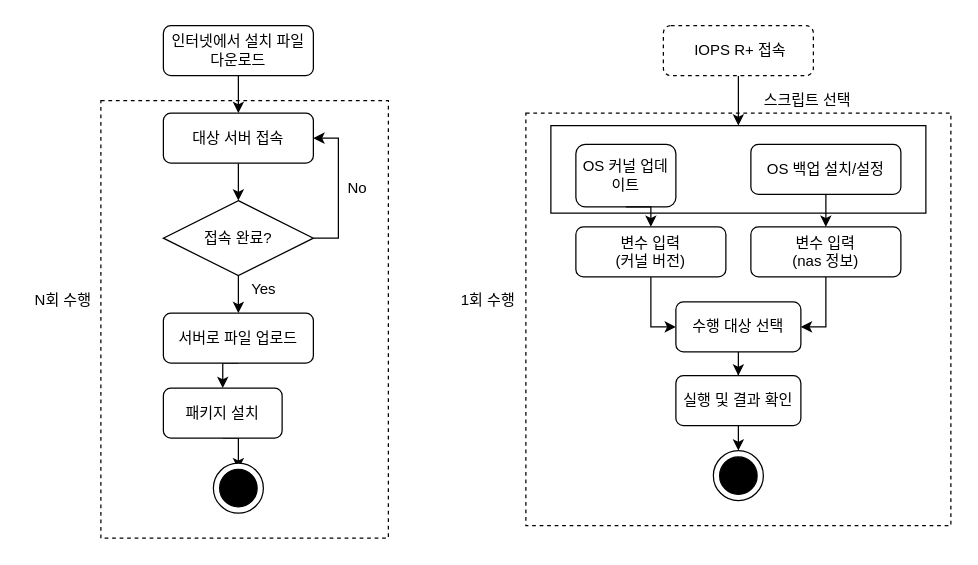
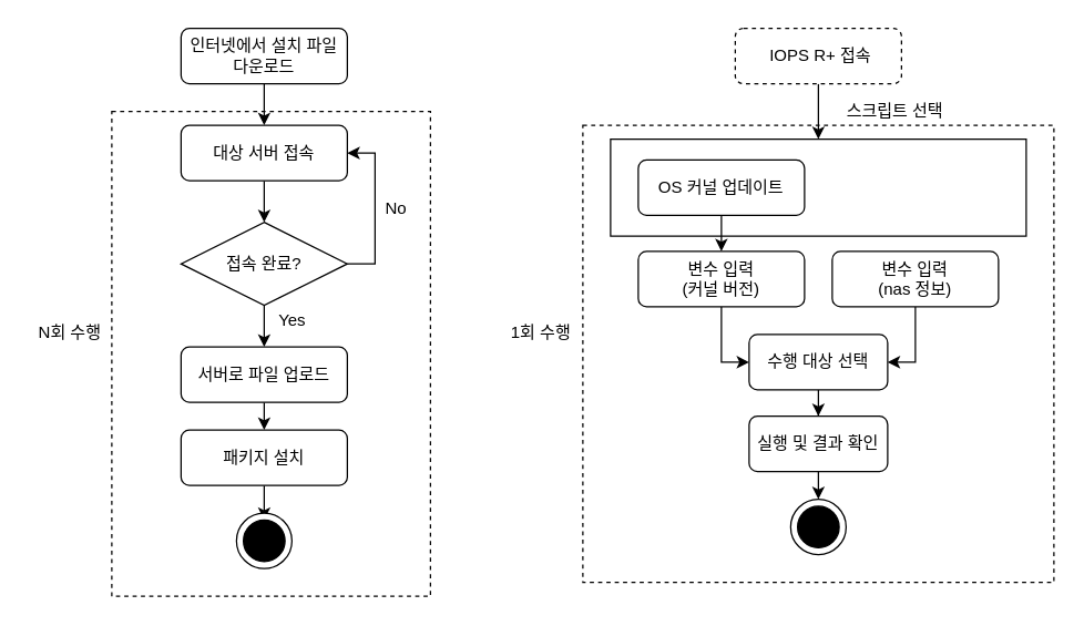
- <mxCell id="26" value="OS 백업 설치/설정" style="rounded=1;whiteSpace=wrap;html=1;fontSize=12;glass=0;strokeWidth=1;shadow=0;" vertex="1" parent="23"><mxGeometry x="160" y="15" width="120" height="40" as="geometry" /></mxCell>
- <mxCell id="25" value="OS 커널 업데이트" style="rounded=1;whiteSpace=wrap;html=1;fontSize=12;glass=0;strokeWidth=1;shadow=0;" vertex="1" parent="23"><mxGeometry x="20" y="15" width="80" height="50" as="geometry" /></mxCell>
+ <mxCell id="25" value="OS 커널 업데이트" style="rounded=1;whiteSpace=wrap;html=1;fontSize=12;glass=0;strokeWidth=1;shadow=0;" vertex="1" parent="23"><mxGeometry x="20" y="15" width="120" height="40" as="geometry" /></mxCell>
- <mxCell id="33" style="edgeStyle=orthogonalEdgeStyle;rounded=0;orthogonalLoop=1;jettySize=auto;html=1;exitX=0.5;exitY=1;exitDx=0;exitDy=0;entryX=0.5;entryY=0;entryDx=0;entryDy=0;" edge="1" parent="1" source="26" target="31"><mxGeometry relative="1" as="geometry" /></mxCell>
- <mxCell id="16" value="패키지 설치" style="rounded=1;whiteSpace=wrap;html=1;fontSize=12;glass=0;strokeWidth=1;shadow=0;" vertex="1" parent="1"><mxGeometry x="130" y="310" width="95" height="40" as="geometry" /></mxCell>
+ <mxCell id="16" value="패키지 설치" style="rounded=1;whiteSpace=wrap;html=1;fontSize=12;glass=0;strokeWidth=1;shadow=0;" vertex="1" parent="1"><mxGeometry x="130" y="310" width="120" height="40" as="geometry" /></mxCell>
